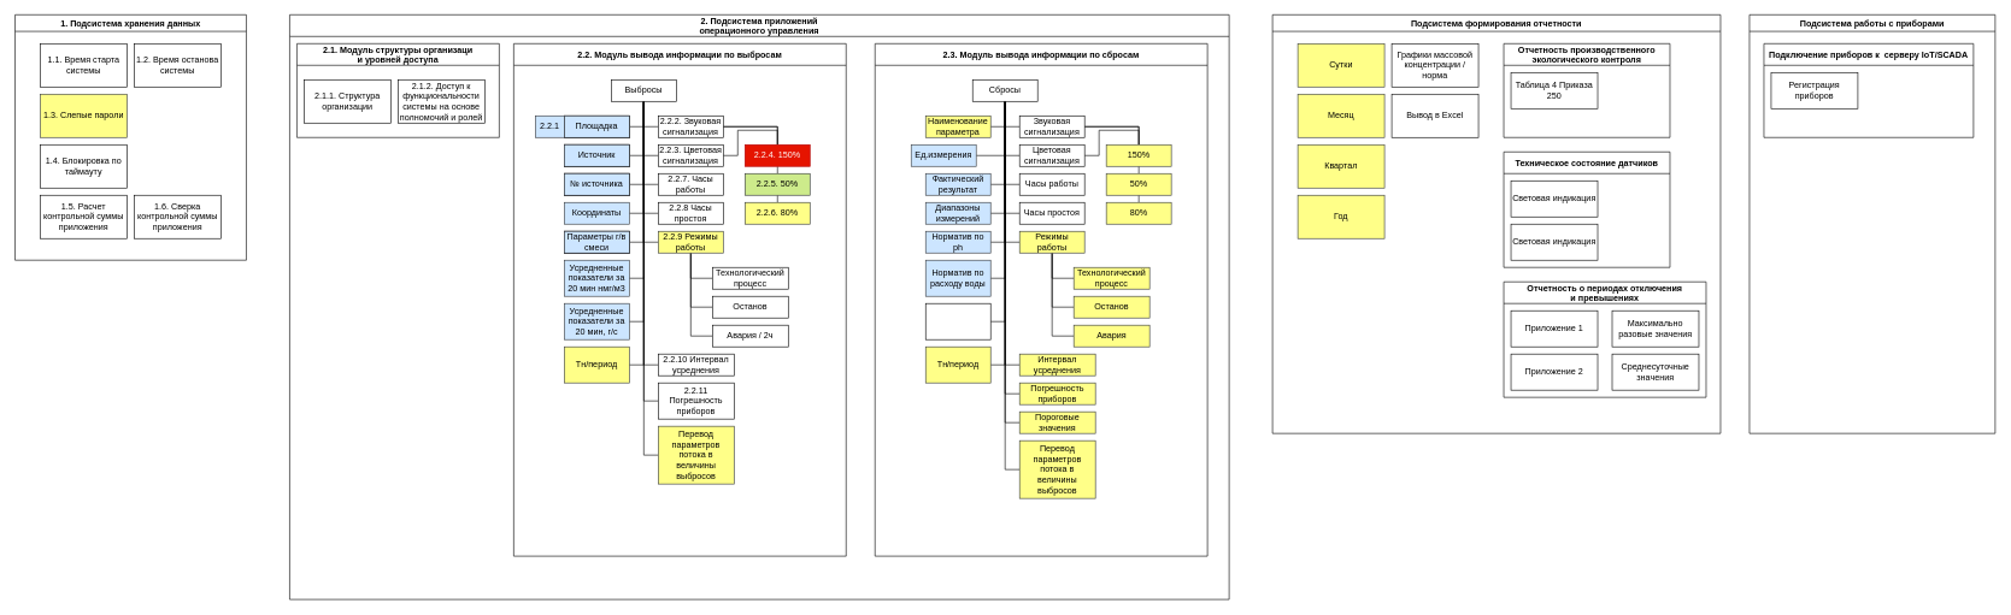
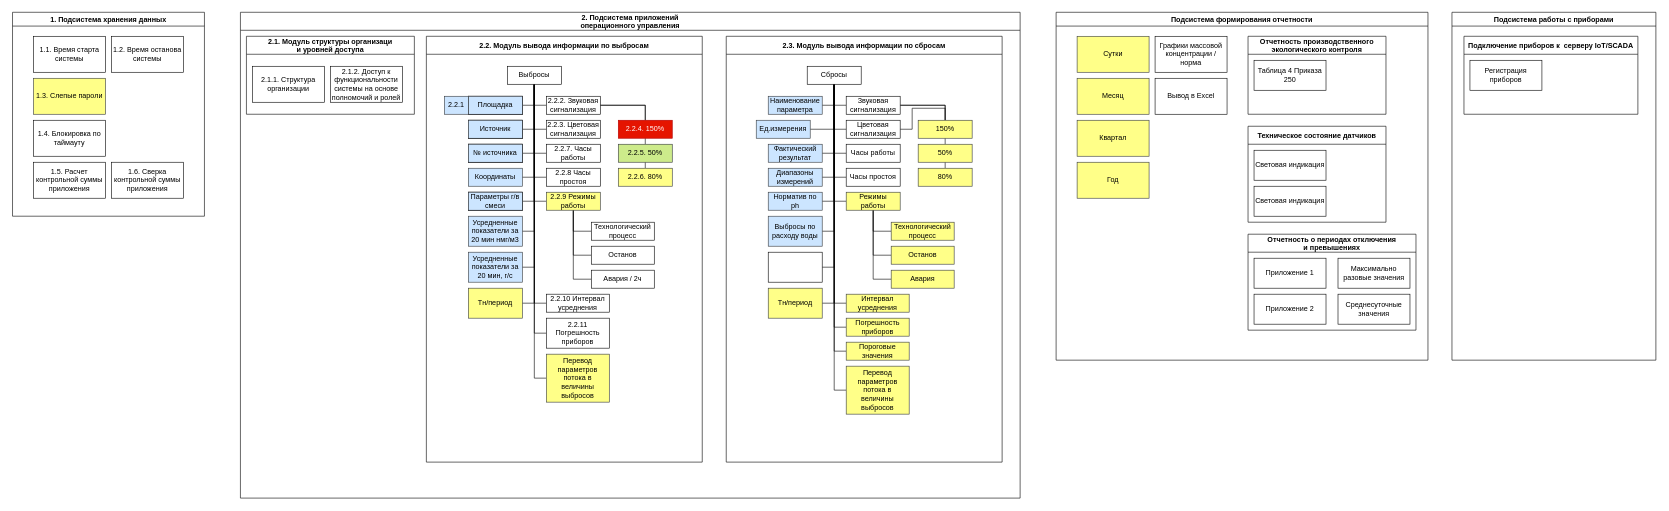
- <mxCell id="96" value="Наименование параметра" style="rounded=0;whiteSpace=wrap;html=1;fillColor=#ffff88;strokeColor=#36393d;" parent="77" vertex="1"><mxGeometry x="70" y="100" width="90" height="30" as="geometry" /></mxCell>
+ <mxCell id="96" value="Наименование параметра" style="rounded=0;whiteSpace=wrap;html=1;fillColor=#cce5ff;strokeColor=#36393d;" parent="77" vertex="1"><mxGeometry x="70" y="100" width="90" height="30" as="geometry" /></mxCell>
- <mxCell id="42" style="edgeStyle=orthogonalEdgeStyle;rounded=0;orthogonalLoop=1;jettySize=auto;html=1;exitX=1;exitY=0.5;exitDx=0;exitDy=0;entryX=0.5;entryY=0;entryDx=0;entryDy=0;endArrow=none;endFill=0;" parent="13" source="43" target="45" edge="1"><mxGeometry relative="1" as="geometry" /></mxCell>
- <mxCell id="102" value="Норматив по расходу воды" style="rounded=0;whiteSpace=wrap;html=1;fillColor=#cce5ff;strokeColor=#36393d;" parent="77" vertex="1"><mxGeometry x="70" y="300" width="90" height="50" as="geometry" /></mxCell>
+ <mxCell id="102" value="Выбросы по расходу воды" style="rounded=0;whiteSpace=wrap;html=1;fillColor=#cce5ff;strokeColor=#36393d;" parent="77" vertex="1"><mxGeometry x="70" y="300" width="90" height="50" as="geometry" /></mxCell>
